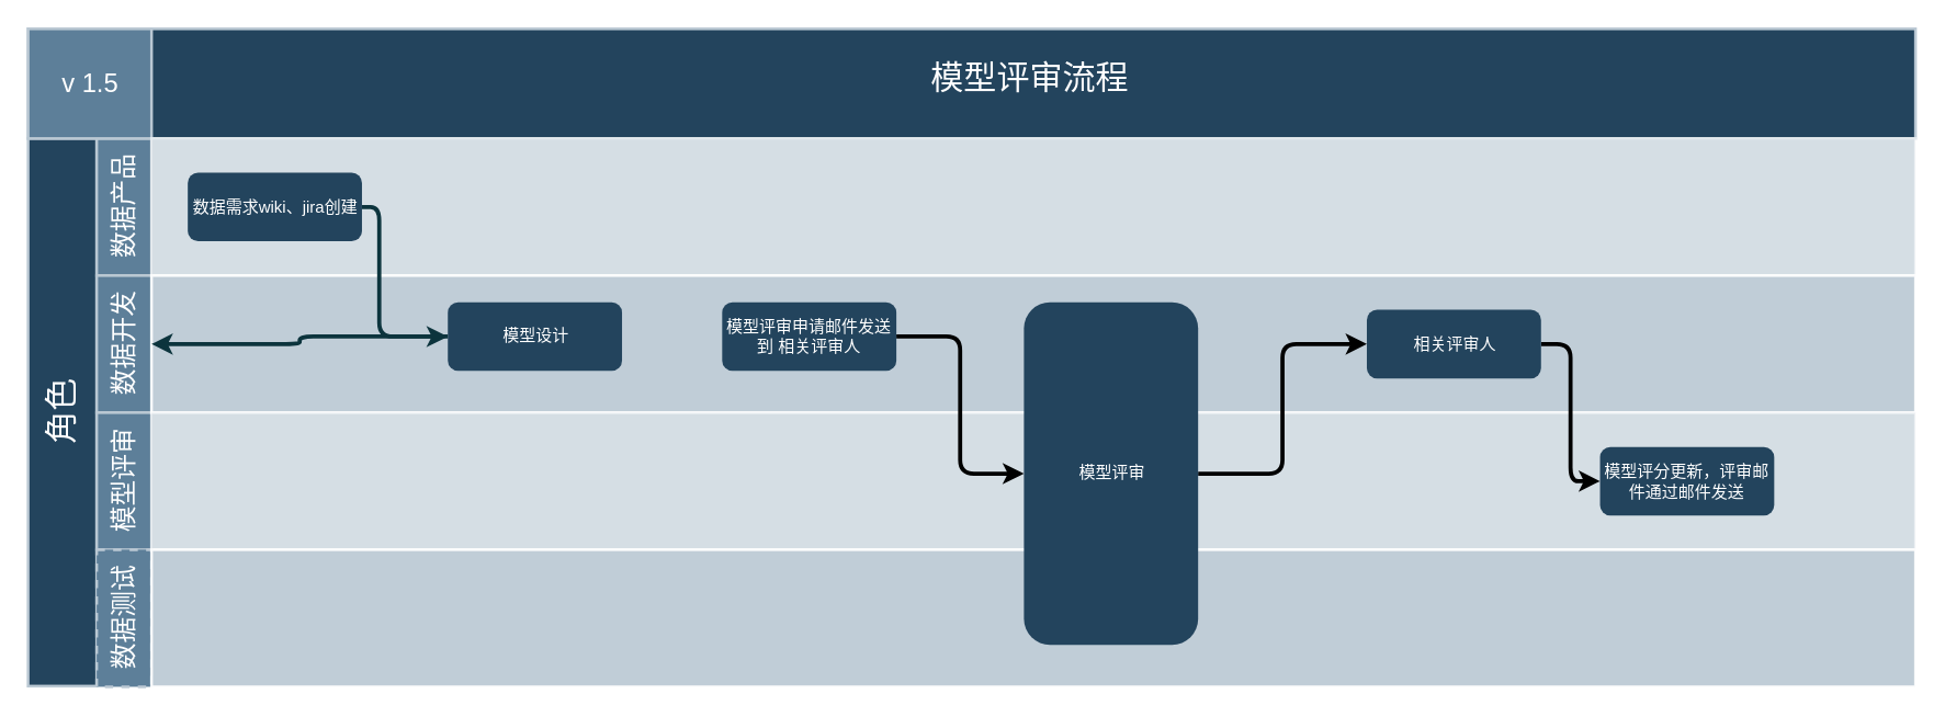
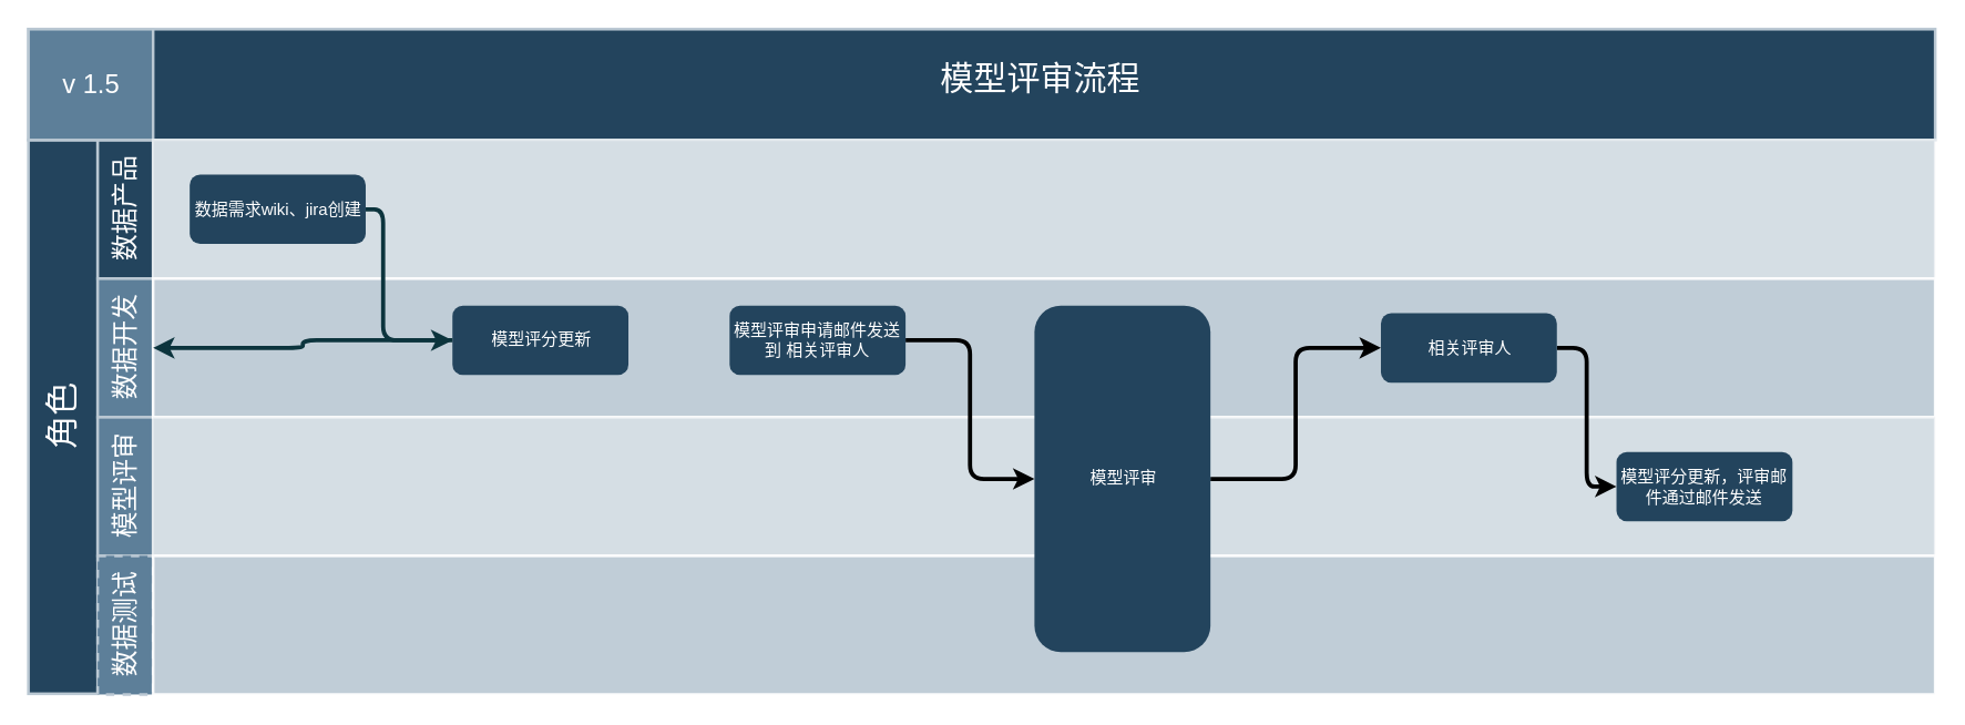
- <mxCell id="4" value="数据产品" style="strokeColor=#BAC8D3;fillColor=#5d7f99;fontSize=19;strokeWidth=2;horizontal=0;fontFamily=Helvetica;html=1;labelBackgroundColor=none;fontColor=#FFFFFF;" parent="1" vertex="1"><mxGeometry x="70" y="100.5" width="40" height="100" as="geometry" /></mxCell>
+ <mxCell id="4" value="数据产品" style="strokeColor=#BAC8D3;fillColor=#23445d;fontSize=19;strokeWidth=2;horizontal=0;fontFamily=Helvetica;html=1;labelBackgroundColor=none;fontColor=#FFFFFF;" parent="1" vertex="1"><mxGeometry x="70" y="100.5" width="40" height="100" as="geometry" /></mxCell>
- <mxCell id="17" value="模型设计" style="rounded=1;fillColor=#23445D;strokeColor=none;strokeWidth=2;fontFamily=Helvetica;html=1;gradientColor=none;fontColor=#FFFFFF;" parent="1" vertex="1"><mxGeometry x="326.004" y="220" width="127" height="50" as="geometry" /></mxCell>
+ <mxCell id="17" value="模型评分更新" style="rounded=1;fillColor=#23445D;strokeColor=none;strokeWidth=2;fontFamily=Helvetica;html=1;gradientColor=none;fontColor=#FFFFFF;" parent="1" vertex="1"><mxGeometry x="326.004" y="220" width="127" height="50" as="geometry" /></mxCell>
